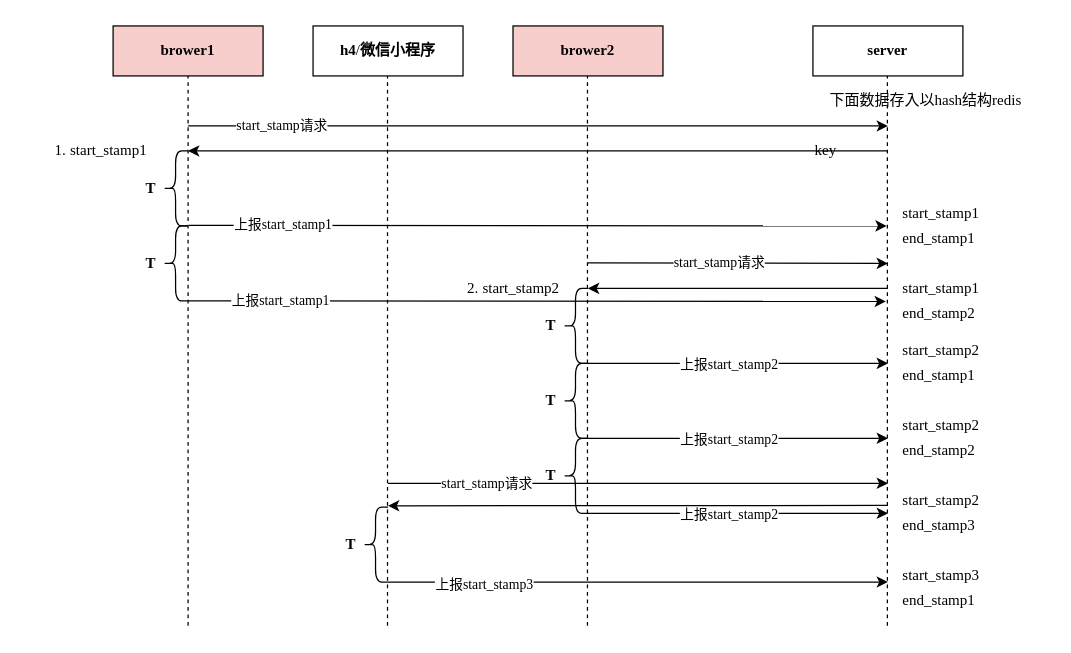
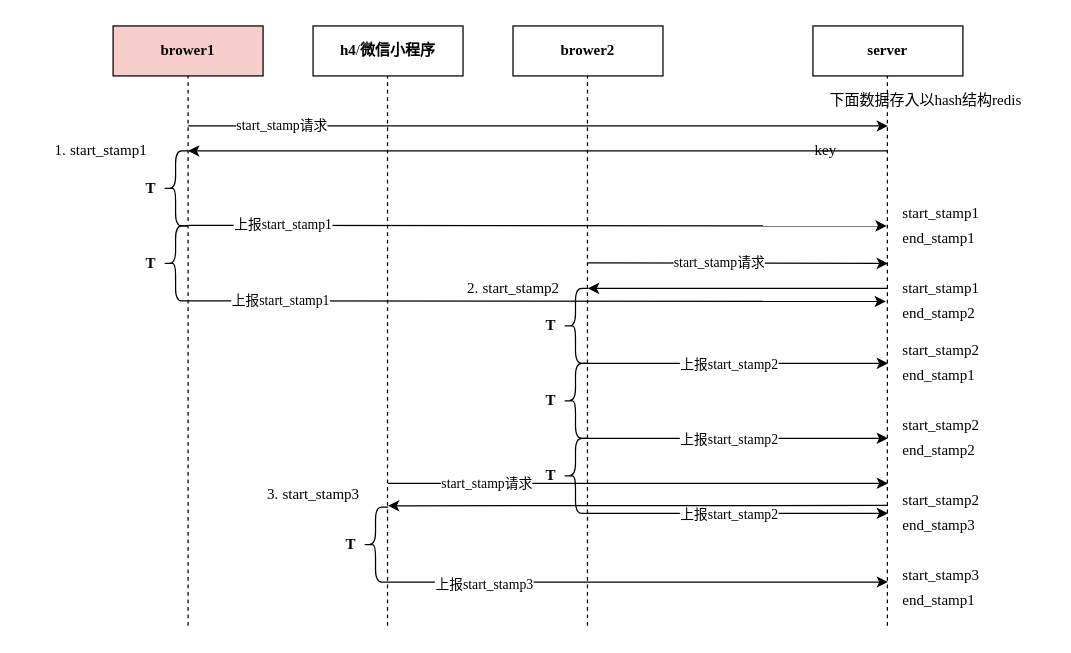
- <mxCell id="4" value="&lt;b&gt;&lt;font face=&quot;Lucida Console&quot;&gt;brower2&lt;/font&gt;&lt;/b&gt;" style="rounded=0;whiteSpace=wrap;html=1;fillColor=#f8cecc;" vertex="1" parent="1"><mxGeometry x="410" y="20" width="120" height="40" as="geometry" /></mxCell>
+ <mxCell id="4" value="&lt;b&gt;&lt;font face=&quot;Lucida Console&quot;&gt;brower2&lt;/font&gt;&lt;/b&gt;" style="rounded=0;whiteSpace=wrap;html=1;" vertex="1" parent="1"><mxGeometry x="410" y="20" width="120" height="40" as="geometry" /></mxCell>
+ <mxCell id="68" value="&lt;font face=&quot;Lucida Console&quot;&gt;3.&lt;/font&gt; &lt;font face=&quot;Lucida Console&quot;&gt;start_stamp3&lt;/font&gt;" style="text;html=1;align=center;verticalAlign=middle;resizable=0;points=[];autosize=1;strokeColor=none;fillColor=none;" vertex="1" parent="1"><mxGeometry x="190" y="385" width="120" height="20" as="geometry" /></mxCell>
